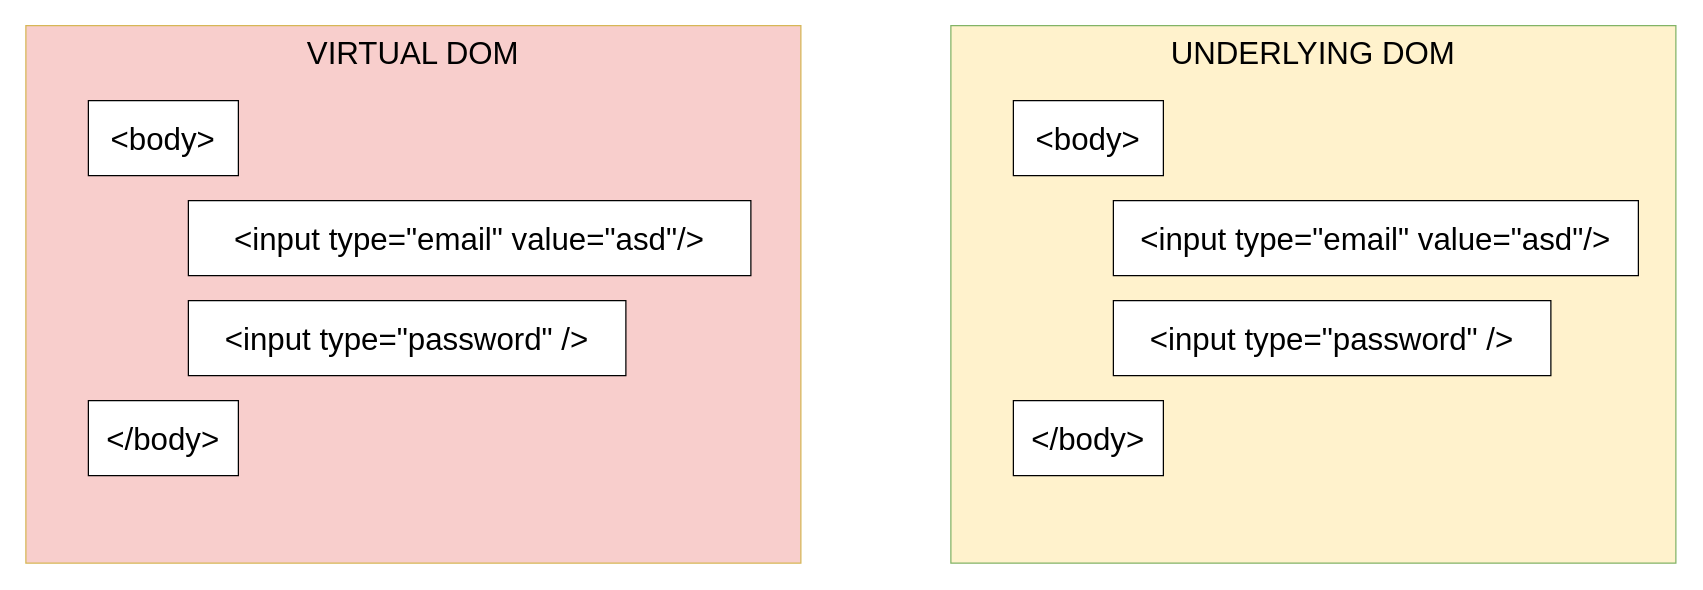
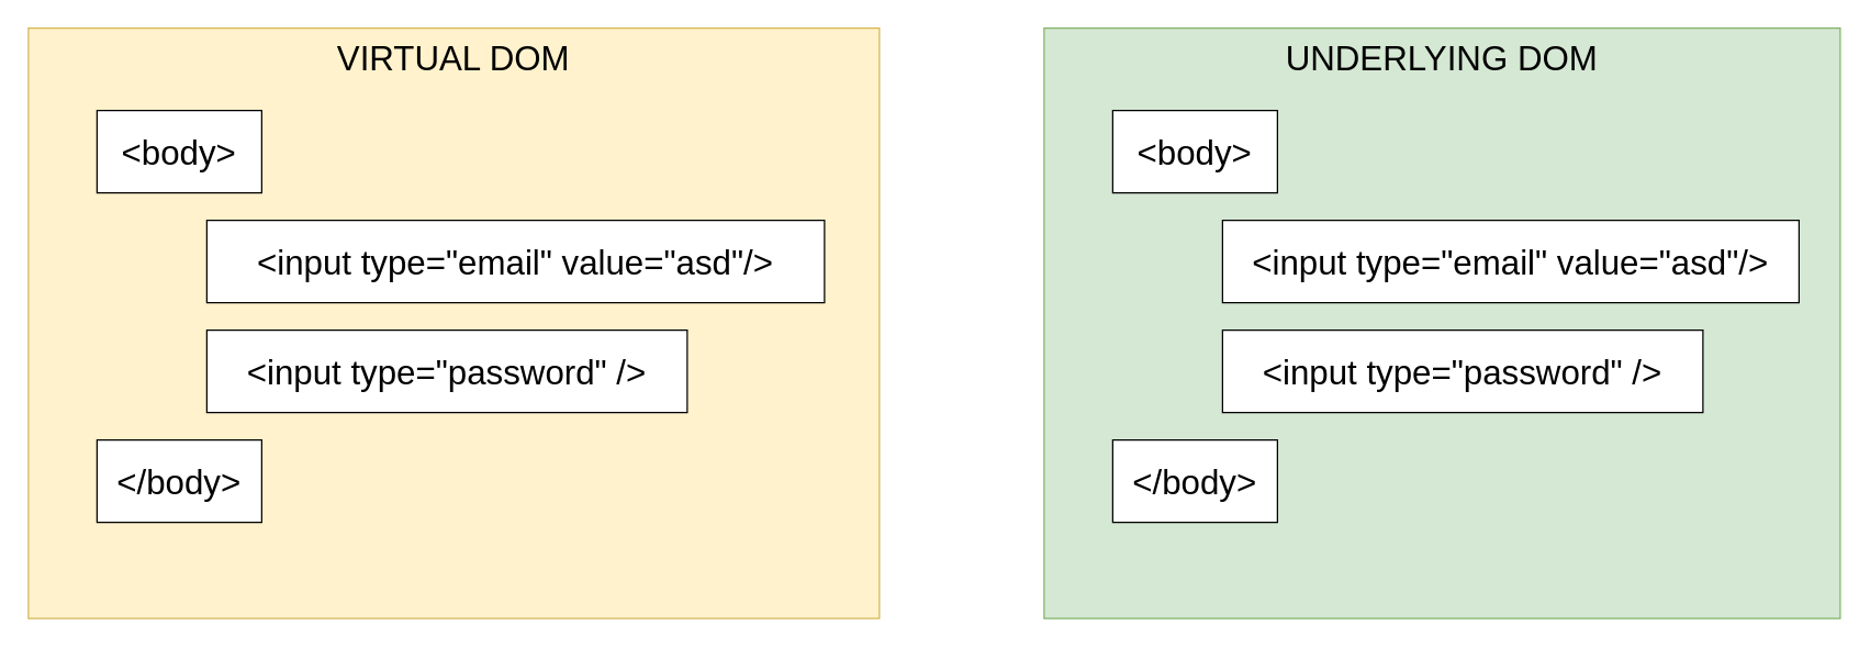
- <mxCell id="2" value="VIRTUAL DOM" style="rounded=0;whiteSpace=wrap;html=1;fontSize=25;fillColor=#f8cecc;strokeColor=#d6b656;verticalAlign=top;fontStyle=0;" vertex="1" parent="1"><mxGeometry x="20" width="620" height="430" as="geometry" y="20" /></mxCell>
+ <mxCell id="2" value="VIRTUAL DOM" style="rounded=0;whiteSpace=wrap;html=1;fontSize=25;fillColor=#fff2cc;strokeColor=#d6b656;verticalAlign=top;fontStyle=0" vertex="1" parent="1"><mxGeometry x="20" width="620" height="430" as="geometry" y="20" /></mxCell>
- <mxCell id="7" value="UNDERLYING DOM" style="rounded=0;whiteSpace=wrap;html=1;fontSize=25;fillColor=#fff2cc;strokeColor=#82b366;verticalAlign=top;" vertex="1" parent="1"><mxGeometry x="760" width="580" height="430" as="geometry" y="20" /></mxCell>
+ <mxCell id="7" value="UNDERLYING DOM" style="rounded=0;whiteSpace=wrap;html=1;fontSize=25;fillColor=#d5e8d4;strokeColor=#82b366;verticalAlign=top;" vertex="1" parent="1"><mxGeometry x="760" width="580" height="430" as="geometry" y="20" /></mxCell>
